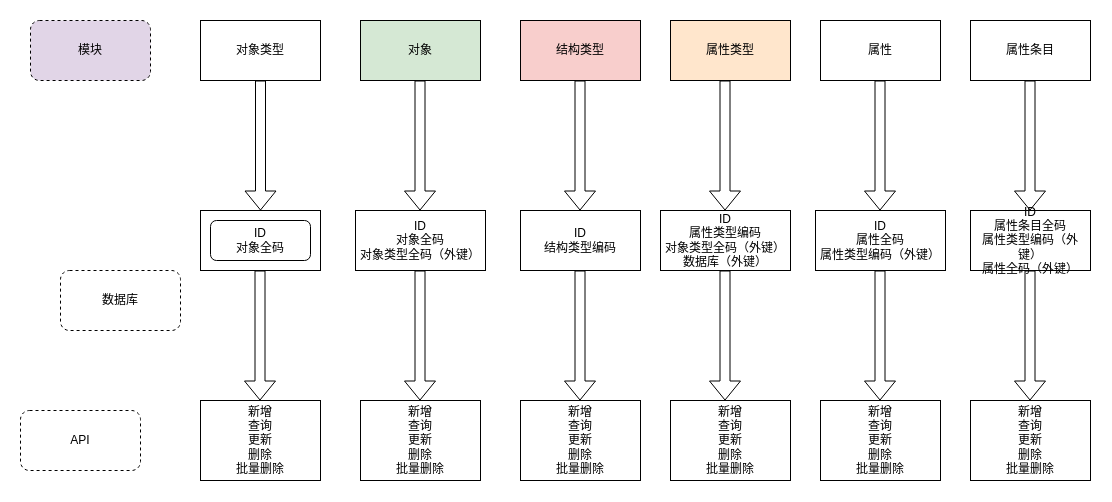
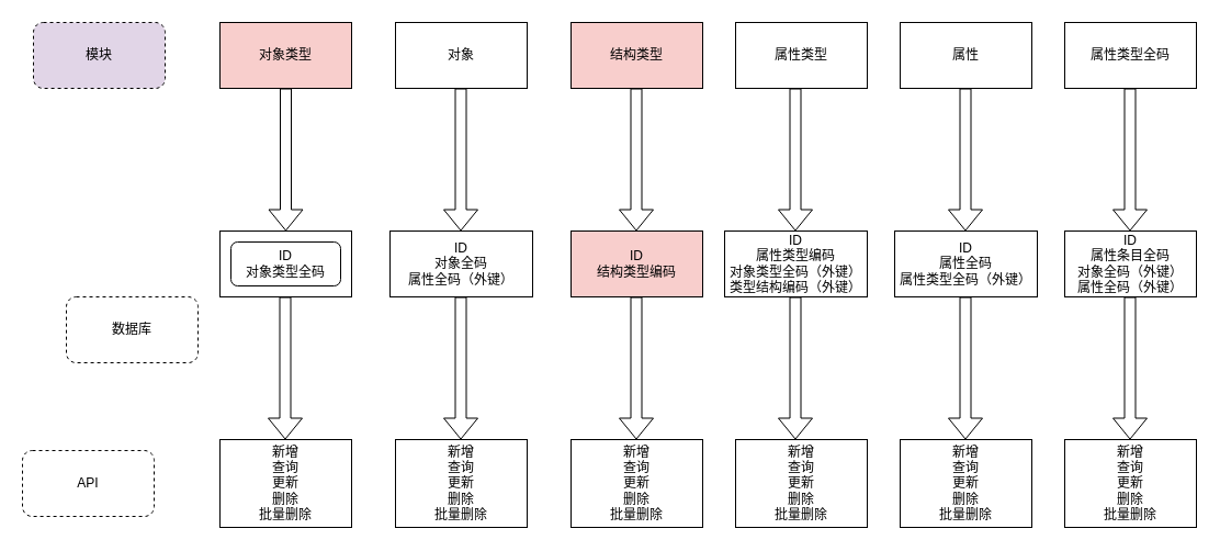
- <mxCell id="3" value="对象类型" style="rounded=0;whiteSpace=wrap;html=1;" vertex="1" parent="1"><mxGeometry x="200" y="20" width="120" height="60" as="geometry" /></mxCell>
+ <mxCell id="3" value="对象类型" style="rounded=0;whiteSpace=wrap;html=1;fillColor=#f8cecc;" vertex="1" parent="1"><mxGeometry x="200" y="20" width="120" height="60" as="geometry" /></mxCell>
- <mxCell id="4" value="对象" style="rounded=0;whiteSpace=wrap;html=1;fillColor=#d5e8d4;" vertex="1" parent="1"><mxGeometry x="360" y="20" width="120" height="60" as="geometry" /></mxCell>
+ <mxCell id="4" value="对象" style="rounded=0;whiteSpace=wrap;html=1;" vertex="1" parent="1"><mxGeometry x="360" y="20" width="120" height="60" as="geometry" /></mxCell>
- <mxCell id="6" value="属性类型" style="rounded=0;whiteSpace=wrap;html=1;fillColor=#ffe6cc;" vertex="1" parent="1"><mxGeometry x="670" y="20" width="120" height="60" as="geometry" /></mxCell>
+ <mxCell id="6" value="属性类型" style="rounded=0;whiteSpace=wrap;html=1;" vertex="1" parent="1"><mxGeometry x="670" y="20" width="120" height="60" as="geometry" /></mxCell>
- <mxCell id="8" value="属性条目" style="rounded=0;whiteSpace=wrap;html=1;" vertex="1" parent="1"><mxGeometry x="970" y="20" width="120" height="60" as="geometry" /></mxCell>
+ <mxCell id="8" value="属性类型全码" style="rounded=0;whiteSpace=wrap;html=1;" vertex="1" parent="1"><mxGeometry x="970" y="20" width="120" height="60" as="geometry" /></mxCell>
- <mxCell id="32" value="ID&lt;br&gt;对象全码" style="rounded=1;whiteSpace=wrap;html=1;" vertex="1" parent="1"><mxGeometry x="210" y="220" width="100" height="40" as="geometry" /></mxCell>
+ <mxCell id="32" value="ID&lt;br&gt;对象类型全码" style="rounded=1;whiteSpace=wrap;html=1;" vertex="1" parent="1"><mxGeometry x="210" y="220" width="100" height="40" as="geometry" /></mxCell>
- <mxCell id="10" value="ID&lt;br&gt;对象全码&lt;br&gt;对象类型全码（外键）" style="rounded=0;whiteSpace=wrap;html=1;" vertex="1" parent="1"><mxGeometry x="355" y="210" width="130" height="60" as="geometry" /></mxCell>
+ <mxCell id="10" value="ID&lt;br&gt;对象全码&lt;br&gt;属性全码（外键）" style="rounded=0;whiteSpace=wrap;html=1;" vertex="1" parent="1"><mxGeometry x="355" y="210" width="130" height="60" as="geometry" /></mxCell>
- <mxCell id="11" value="ID&lt;br&gt;结构类型编码" style="rounded=0;whiteSpace=wrap;html=1;" vertex="1" parent="1"><mxGeometry x="520" y="210" width="120" height="60" as="geometry" /></mxCell>
+ <mxCell id="11" value="ID&lt;br&gt;结构类型编码" style="rounded=0;whiteSpace=wrap;html=1;fillColor=#f8cecc;" vertex="1" parent="1"><mxGeometry x="520" y="210" width="120" height="60" as="geometry" /></mxCell>
- <mxCell id="12" value="ID&lt;br&gt;属性类型编码&lt;br&gt;对象类型全码（外键）&lt;br&gt;数据库（外键）" style="rounded=0;whiteSpace=wrap;html=1;" vertex="1" parent="1"><mxGeometry x="660" y="210" width="130" height="60" as="geometry" /></mxCell>
+ <mxCell id="12" value="ID&lt;br&gt;属性类型编码&lt;br&gt;对象类型全码（外键）&lt;br&gt;类型结构编码（外键）" style="rounded=0;whiteSpace=wrap;html=1;" vertex="1" parent="1"><mxGeometry x="660" y="210" width="130" height="60" as="geometry" /></mxCell>
- <mxCell id="13" value="ID&lt;br&gt;属性全码&lt;br&gt;属性类型编码（外键）" style="rounded=0;whiteSpace=wrap;html=1;" vertex="1" parent="1"><mxGeometry x="815" y="210" width="130" height="60" as="geometry" /></mxCell>
+ <mxCell id="13" value="ID&lt;br&gt;属性全码&lt;br&gt;属性类型全码（外键）" style="rounded=0;whiteSpace=wrap;html=1;" vertex="1" parent="1"><mxGeometry x="815" y="210" width="130" height="60" as="geometry" /></mxCell>
- <mxCell id="14" value="ID&lt;br&gt;属性条目全码&lt;br&gt;属性类型编码（外键）&lt;br&gt;属性全码（外键）" style="rounded=0;whiteSpace=wrap;html=1;" vertex="1" parent="1"><mxGeometry x="970" y="210" width="120" height="60" as="geometry" /></mxCell>
+ <mxCell id="14" value="ID&lt;br&gt;属性条目全码&lt;br&gt;对象全码（外键）&lt;br&gt;属性全码（外键）" style="rounded=0;whiteSpace=wrap;html=1;" vertex="1" parent="1"><mxGeometry x="970" y="210" width="120" height="60" as="geometry" /></mxCell>
